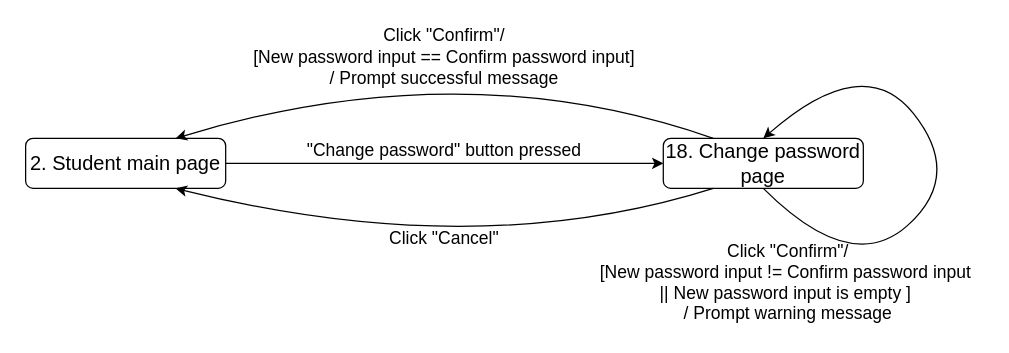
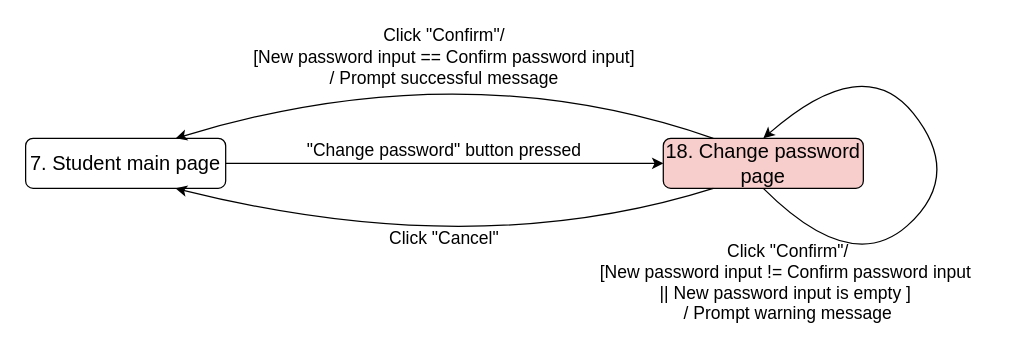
- <mxCell id="3" value="&lt;font style=&quot;font-size: 16px&quot;&gt;2. Student main page&lt;/font&gt;" style="rounded=1;whiteSpace=wrap;html=1;" parent="1" vertex="1"><mxGeometry x="20" y="110" width="160" height="40" as="geometry" /></mxCell>
+ <mxCell id="3" value="&lt;font style=&quot;font-size: 16px&quot;&gt;7. Student main page&lt;/font&gt;" style="rounded=1;whiteSpace=wrap;html=1;" parent="1" vertex="1"><mxGeometry x="20" y="110" width="160" height="40" as="geometry" /></mxCell>
- <mxCell id="4" value="&lt;font style=&quot;font-size: 16px&quot;&gt;18. Change password page&lt;/font&gt;" style="rounded=1;whiteSpace=wrap;html=1;" parent="1" vertex="1"><mxGeometry x="530" y="110" width="160" height="40" as="geometry" /></mxCell>
+ <mxCell id="4" value="&lt;font style=&quot;font-size: 16px&quot;&gt;18. Change password page&lt;/font&gt;" style="rounded=1;whiteSpace=wrap;html=1;fillColor=#f8cecc;" parent="1" vertex="1"><mxGeometry x="530" y="110" width="160" height="40" as="geometry" /></mxCell>
